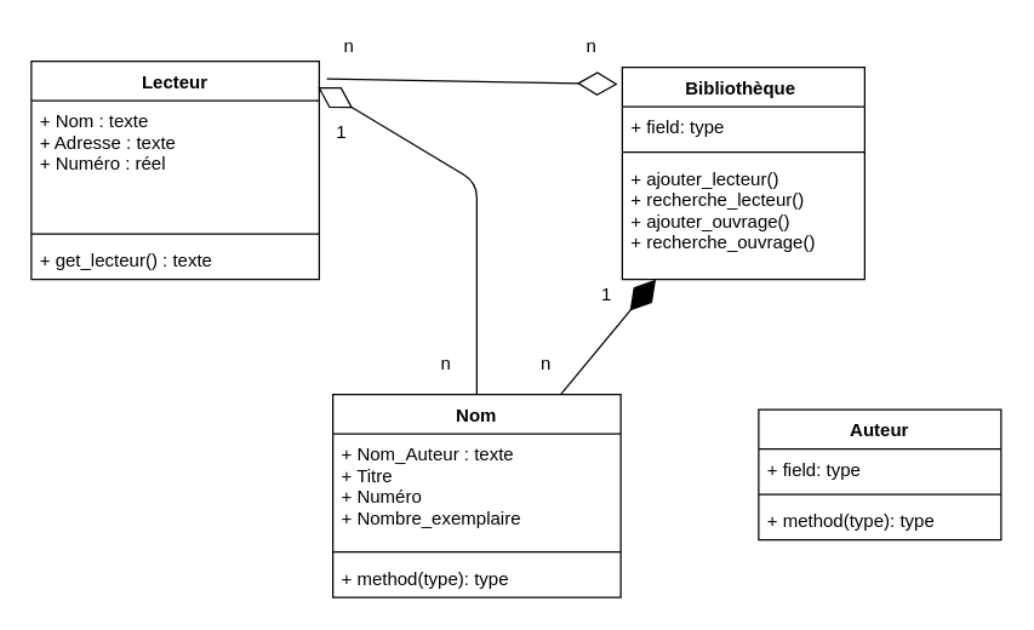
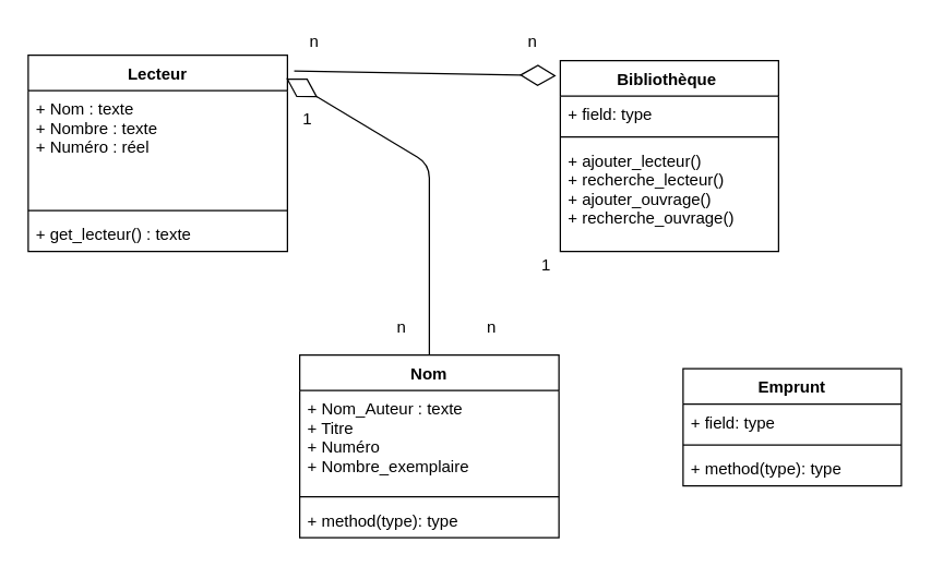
- <mxCell id="3" value="+ Nom : texte&#10;+ Adresse : texte&#10;+ Numéro : réel" style="text;strokeColor=none;fillColor=none;align=left;verticalAlign=top;spacingLeft=4;spacingRight=4;overflow=hidden;rotatable=0;points=[[0,0.5],[1,0.5]];portConstraint=eastwest;" vertex="1" parent="2"><mxGeometry y="26" width="190" height="84" as="geometry" /></mxCell>
+ <mxCell id="3" value="+ Nom : texte&#10;+ Nombre : texte&#10;+ Numéro : réel" style="text;strokeColor=none;fillColor=none;align=left;verticalAlign=top;spacingLeft=4;spacingRight=4;overflow=hidden;rotatable=0;points=[[0,0.5],[1,0.5]];portConstraint=eastwest;" vertex="1" parent="2"><mxGeometry y="26" width="190" height="84" as="geometry" /></mxCell>
- <mxCell id="14" value="" style="endArrow=diamondThin;endFill=1;endSize=24;html=1;" edge="1" parent="1" source="6" target="10"><mxGeometry width="160" relative="1" as="geometry"><mxPoint x="340" y="230" as="sourcePoint" /><mxPoint x="500" y="230" as="targetPoint" /></mxGeometry></mxCell>
- <mxCell id="23" value="Auteur" style="swimlane;fontStyle=1;align=center;verticalAlign=top;childLayout=stackLayout;horizontal=1;startSize=26;horizontalStack=0;resizeParent=1;resizeParentMax=0;resizeLast=0;collapsible=1;marginBottom=0;" vertex="1" parent="1"><mxGeometry x="500" y="270" width="160" height="86" as="geometry" /></mxCell>
+ <mxCell id="23" value="Emprunt" style="swimlane;fontStyle=1;align=center;verticalAlign=top;childLayout=stackLayout;horizontal=1;startSize=26;horizontalStack=0;resizeParent=1;resizeParentMax=0;resizeLast=0;collapsible=1;marginBottom=0;" vertex="1" parent="1"><mxGeometry x="500" y="270" width="160" height="86" as="geometry" /></mxCell>
